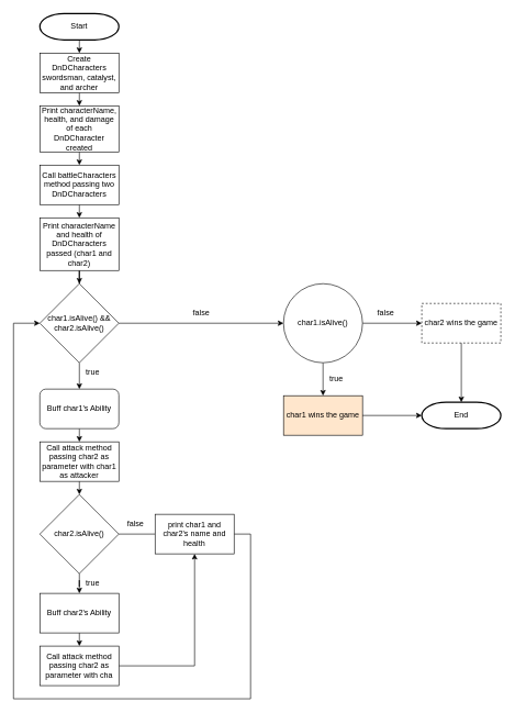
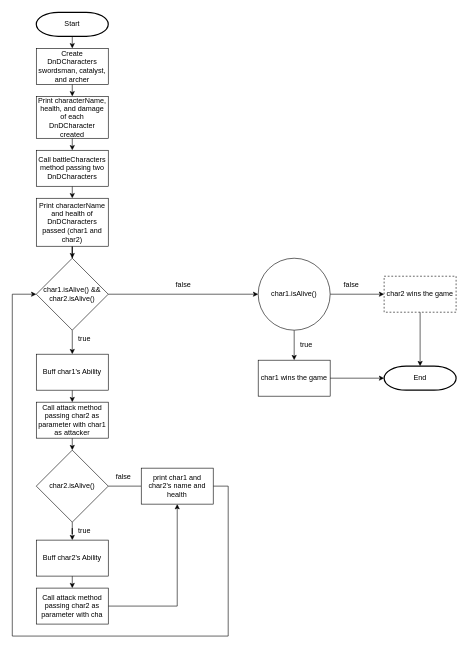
- <mxCell id="41" value="Buff char1's Ability" style="whiteSpace=wrap;html=1;rounded=1;" vertex="1" parent="1"><mxGeometry x="60" y="590" width="120" height="60" as="geometry" /></mxCell>
+ <mxCell id="41" value="Buff char1's Ability" style="whiteSpace=wrap;html=1;" vertex="1" parent="1"><mxGeometry x="60" y="590" width="120" height="60" as="geometry" /></mxCell>
- <mxCell id="30" value="char1 wins the game" style="whiteSpace=wrap;html=1;fillColor=#ffe6cc;" vertex="1" parent="1"><mxGeometry x="430" y="600" width="120" height="60" as="geometry" /></mxCell>
+ <mxCell id="30" value="char1 wins the game" style="whiteSpace=wrap;html=1;" vertex="1" parent="1"><mxGeometry x="430" y="600" width="120" height="60" as="geometry" /></mxCell>
